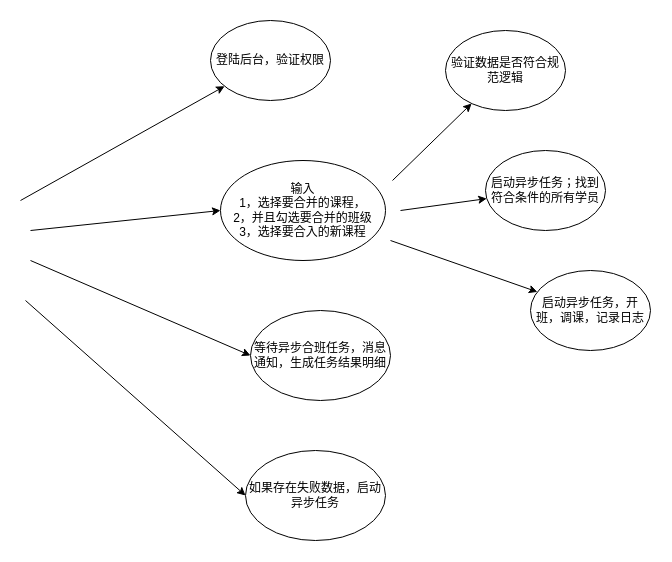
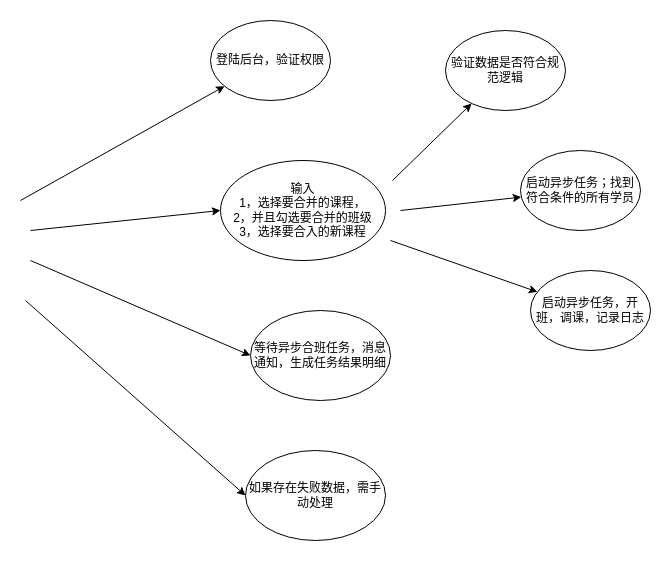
- <mxCell id="11" value="启动异步任务；找到符合条件的所有学员" style="ellipse;whiteSpace=wrap;html=1;" vertex="1" parent="1"><mxGeometry x="485" y="150" width="120" height="80" as="geometry" /></mxCell>
+ <mxCell id="11" value="启动异步任务；找到符合条件的所有学员" style="ellipse;whiteSpace=wrap;html=1;" vertex="1" parent="1"><mxGeometry x="520" y="150" width="120" height="80" as="geometry" /></mxCell>
- <mxCell id="14" value="如果存在失败数据，启动异步任务" style="ellipse;whiteSpace=wrap;html=1;" vertex="1" parent="1"><mxGeometry x="245" y="450" width="140" height="90" as="geometry" /></mxCell>
+ <mxCell id="14" value="如果存在失败数据，需手动处理" style="ellipse;whiteSpace=wrap;html=1;" vertex="1" parent="1"><mxGeometry x="245" y="450" width="140" height="90" as="geometry" /></mxCell>
